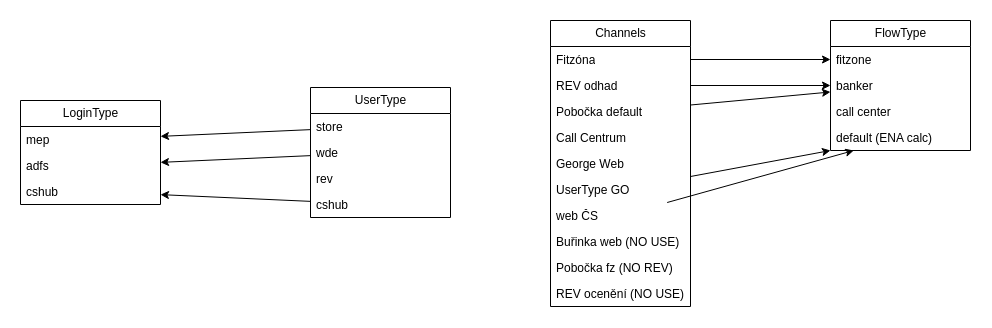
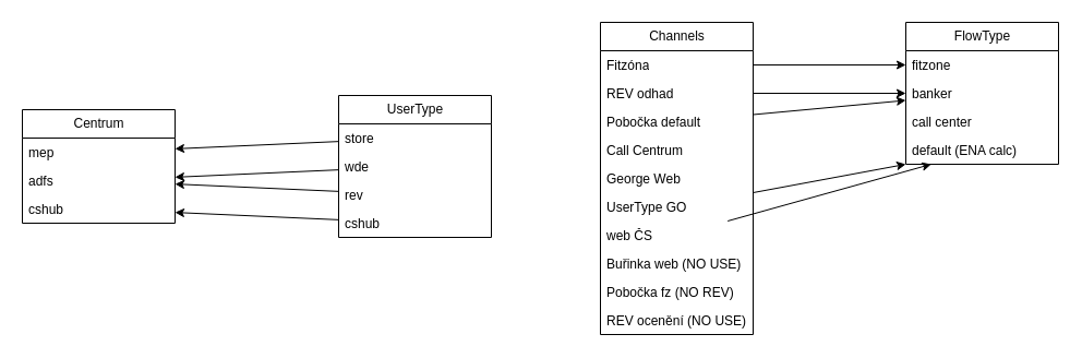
- <mxCell id="7" value="LoginType" style="swimlane;fontStyle=0;childLayout=stackLayout;horizontal=1;startSize=26;fillColor=none;horizontalStack=0;resizeParent=1;resizeParentMax=0;resizeLast=0;collapsible=1;marginBottom=0;html=1;" vertex="1" parent="1"><mxGeometry x="20" y="100" width="140" height="104" as="geometry" /></mxCell>
+ <mxCell id="7" value="Centrum" style="swimlane;fontStyle=0;childLayout=stackLayout;horizontal=1;startSize=26;fillColor=none;horizontalStack=0;resizeParent=1;resizeParentMax=0;resizeLast=0;collapsible=1;marginBottom=0;html=1;" vertex="1" parent="1"><mxGeometry x="20" y="100" width="140" height="104" as="geometry" /></mxCell>
+ <mxCell id="35" value="" style="endArrow=classic;html=1;rounded=0;" edge="1" parent="1" source="5" target="9"><mxGeometry width="50" height="50" relative="1" as="geometry"><mxPoint x="560" y="30" as="sourcePoint" /><mxPoint x="610" y="-20" as="targetPoint" /></mxGeometry></mxCell>
